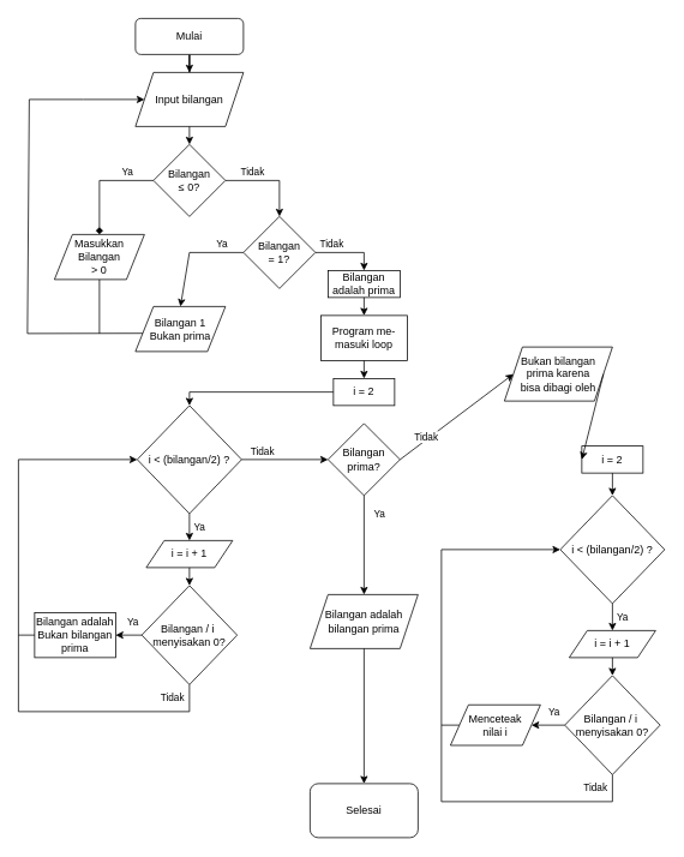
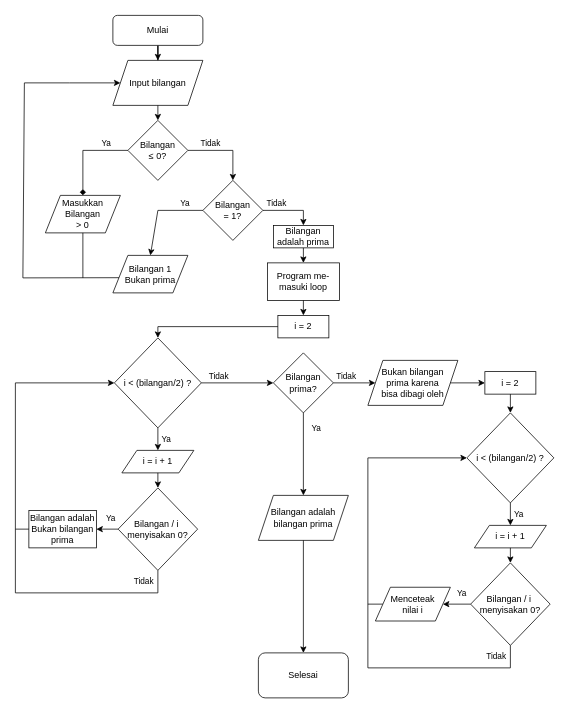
- <mxCell id="49" value="Bukan bilangan&lt;br&gt;prima karena&lt;br&gt;bisa dibagi oleh" style="shape=parallelogram;perimeter=parallelogramPerimeter;whiteSpace=wrap;html=1;fixedSize=1;" vertex="1" parent="1"><mxGeometry x="560" y="385" width="120" height="60" as="geometry" /></mxCell>
+ <mxCell id="49" value="Bukan bilangan&lt;br&gt;prima karena&lt;br&gt;bisa dibagi oleh" style="shape=parallelogram;perimeter=parallelogramPerimeter;whiteSpace=wrap;html=1;fixedSize=1;" vertex="1" parent="1"><mxGeometry x="490" y="480" width="120" height="60" as="geometry" /></mxCell>
